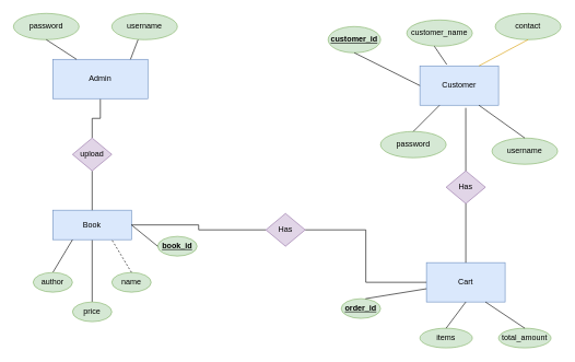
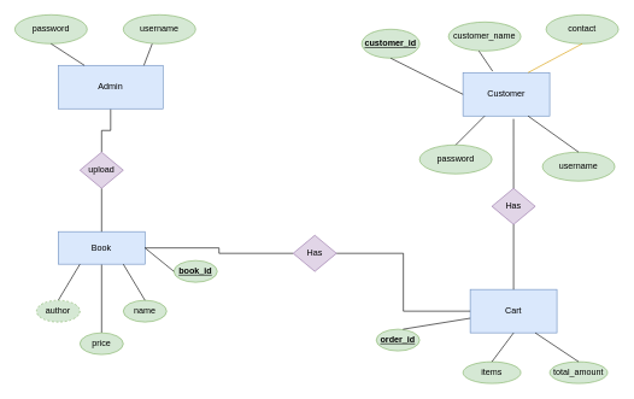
- <mxCell id="26" value="" style="endArrow=none;html=1;rounded=0;exitX=0.5;exitY=0;exitDx=0;exitDy=0;entryX=0.75;entryY=1;entryDx=0;entryDy=0;dashed=1;" edge="1" parent="1" source="16" target="18"><mxGeometry width="50" height="50" relative="1" as="geometry"><mxPoint x="410" y="470" as="sourcePoint" /><mxPoint x="460" y="420" as="targetPoint" /></mxGeometry></mxCell>
+ <mxCell id="26" value="" style="endArrow=none;html=1;rounded=0;exitX=0.5;exitY=0;exitDx=0;exitDy=0;entryX=0.75;entryY=1;entryDx=0;entryDy=0;" edge="1" parent="1" source="16" target="18"><mxGeometry width="50" height="50" relative="1" as="geometry"><mxPoint x="410" y="470" as="sourcePoint" /><mxPoint x="460" y="420" as="targetPoint" /></mxGeometry></mxCell>
- <mxCell id="20" value="author" style="ellipse;whiteSpace=wrap;html=1;fillColor=#d5e8d4;strokeColor=#82b366;" vertex="1" parent="1"><mxGeometry x="50" y="415" width="60" height="30" as="geometry" /></mxCell>
+ <mxCell id="20" value="author" style="ellipse;whiteSpace=wrap;html=1;fillColor=#d5e8d4;strokeColor=#82b366;dashed=1;" vertex="1" parent="1"><mxGeometry x="50" y="415" width="60" height="30" as="geometry" /></mxCell>
